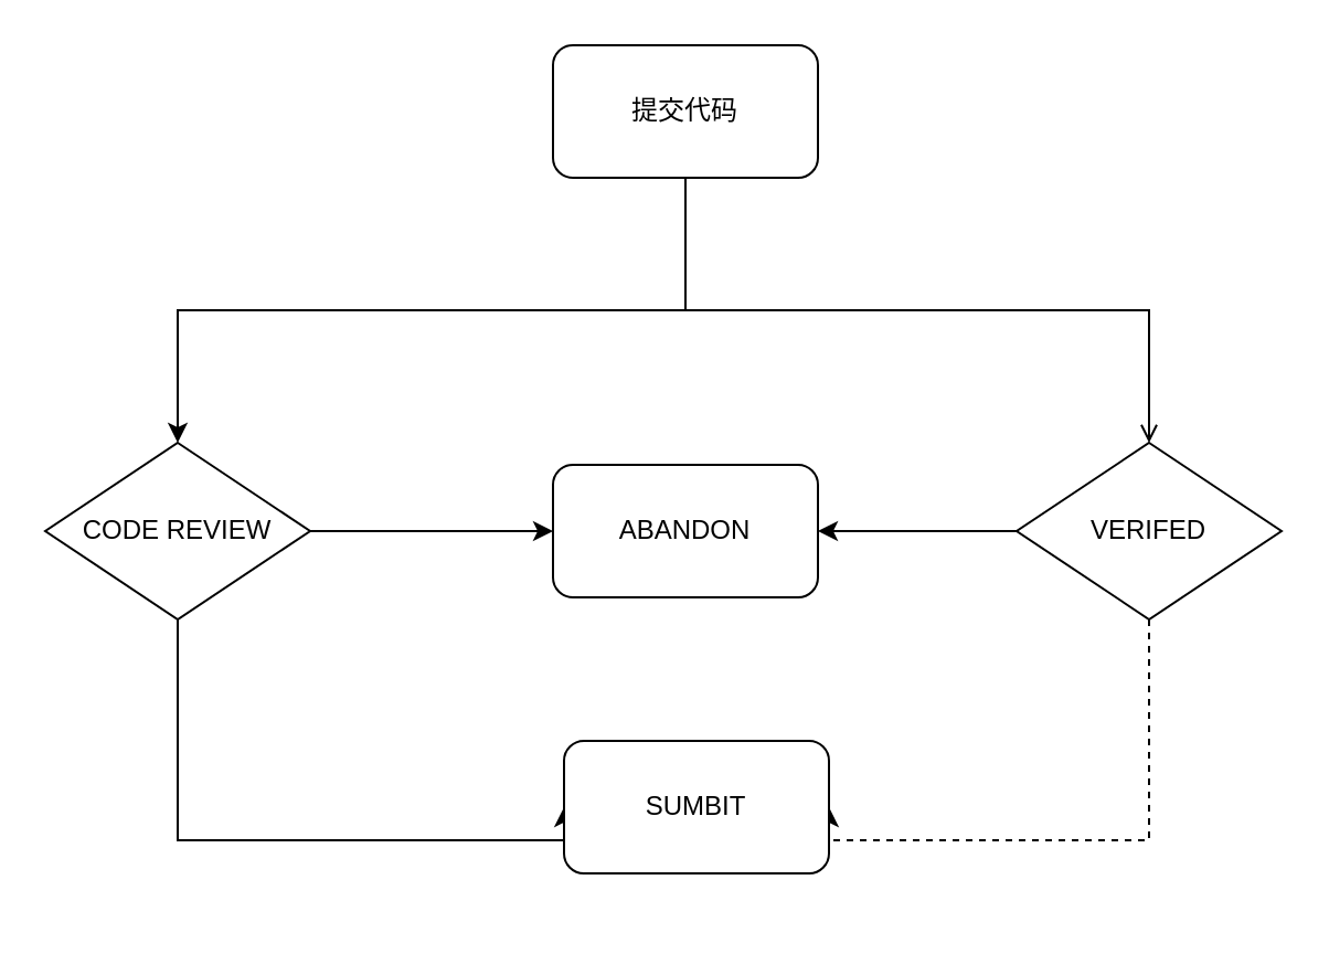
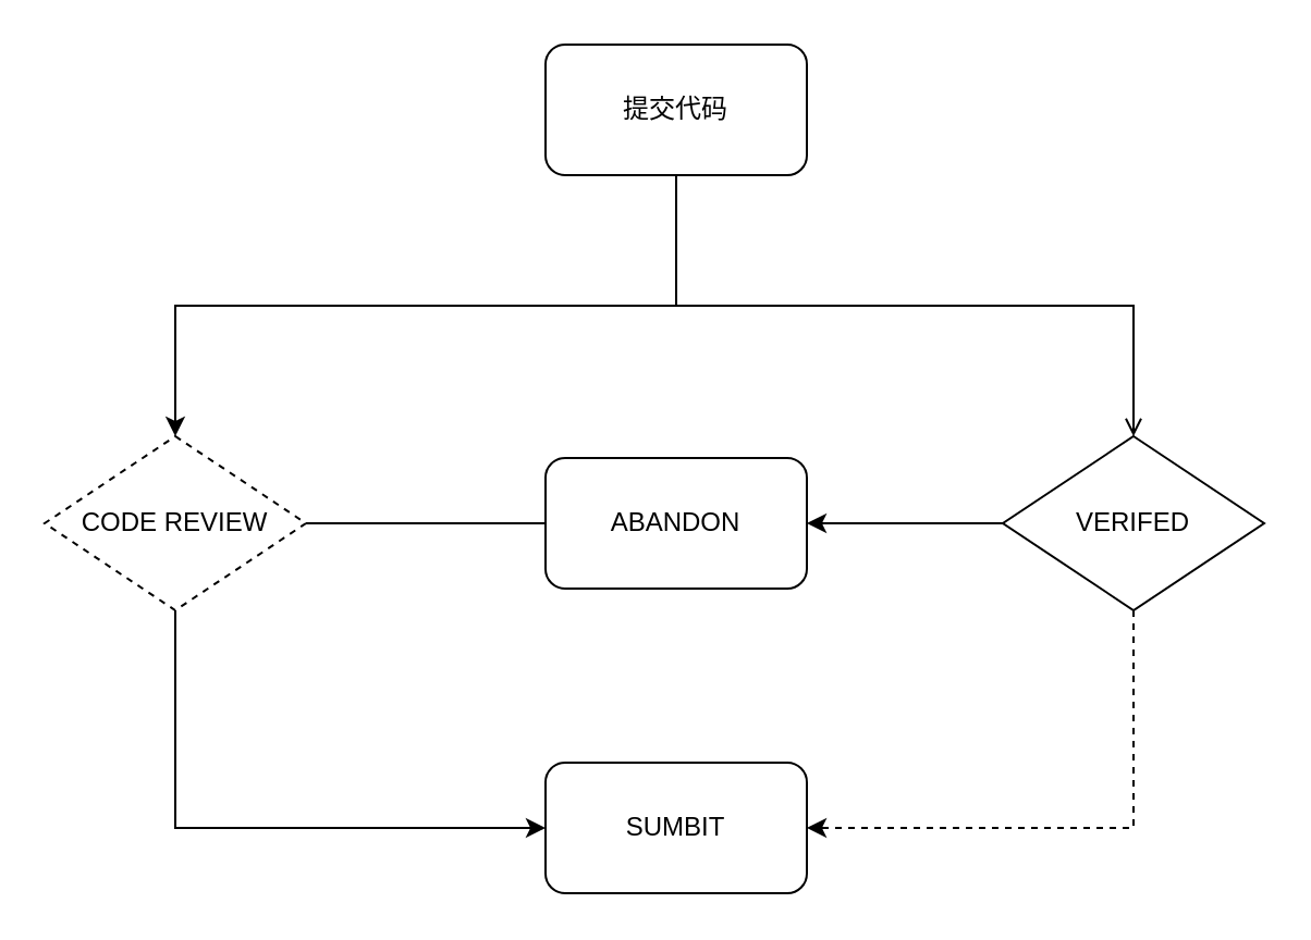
- <mxCell id="7" value="CODE REVIEW" style="rhombus;whiteSpace=wrap;html=1;" vertex="1" parent="1"><mxGeometry x="20" y="200" width="120" height="80" as="geometry" /></mxCell>
+ <mxCell id="7" value="CODE REVIEW" style="rhombus;whiteSpace=wrap;html=1;dashed=1;" vertex="1" parent="1"><mxGeometry x="20" y="200" width="120" height="80" as="geometry" /></mxCell>
- <mxCell id="5" value="" style="edgeStyle=orthogonalEdgeStyle;rounded=0;orthogonalLoop=1;jettySize=auto;html=1;" edge="1" parent="1" source="7" target="12"><mxGeometry relative="1" as="geometry" /></mxCell>
+ <mxCell id="5" value="" style="edgeStyle=orthogonalEdgeStyle;rounded=0;orthogonalLoop=1;jettySize=auto;html=1;endArrow=none;" edge="1" parent="1" source="7" target="12"><mxGeometry relative="1" as="geometry" /></mxCell>
- <mxCell id="11" value="SUMBIT" style="rounded=1;whiteSpace=wrap;html=1;" vertex="1" parent="1"><mxGeometry x="255" y="335" width="120" height="60" as="geometry" /></mxCell>
+ <mxCell id="11" value="SUMBIT" style="rounded=1;whiteSpace=wrap;html=1;" vertex="1" parent="1"><mxGeometry x="250" y="350" width="120" height="60" as="geometry" /></mxCell>
